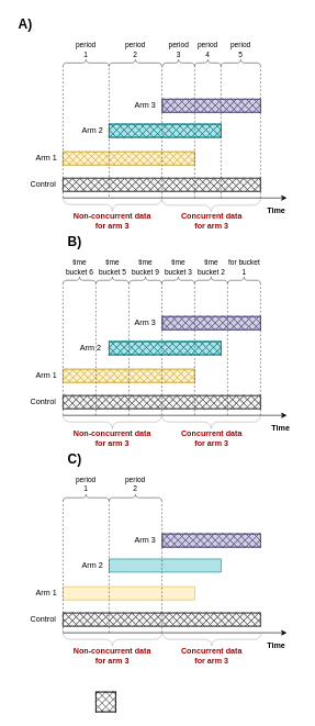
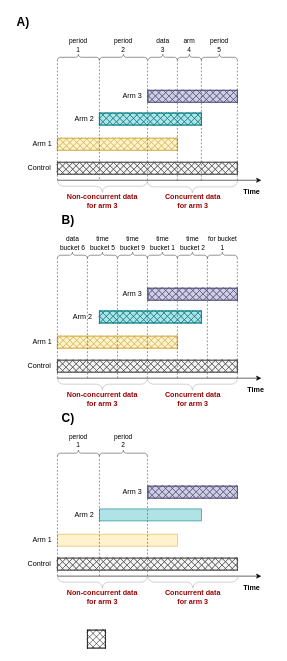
- <mxCell id="21" value="period&lt;br&gt;3" style="text;html=1;strokeColor=none;fillColor=none;align=center;verticalAlign=middle;whiteSpace=wrap;rounded=0;fontColor=#000000;fontSize=11;" parent="1" vertex="1"><mxGeometry x="240.63" y="60" width="60" height="30" as="geometry" /></mxCell>
+ <mxCell id="21" value="data&lt;br&gt;3" style="text;html=1;strokeColor=none;fillColor=none;align=center;verticalAlign=middle;whiteSpace=wrap;rounded=0;fontColor=#000000;fontSize=11;" parent="1" vertex="1"><mxGeometry x="240.63" y="60" width="60" height="30" as="geometry" /></mxCell>
- <mxCell id="22" value="period&lt;br&gt;4" style="text;html=1;strokeColor=none;fillColor=none;align=center;verticalAlign=middle;whiteSpace=wrap;rounded=0;fontColor=#000000;fontSize=11;" parent="1" vertex="1"><mxGeometry x="285" y="60" width="60" height="30" as="geometry" /></mxCell>
+ <mxCell id="22" value="arm&lt;br&gt;4" style="text;html=1;strokeColor=none;fillColor=none;align=center;verticalAlign=middle;whiteSpace=wrap;rounded=0;fontColor=#000000;fontSize=11;" parent="1" vertex="1"><mxGeometry x="285" y="60" width="60" height="30" as="geometry" /></mxCell>
- <mxCell id="58" value="time bucket 6" style="text;html=1;strokeColor=none;fillColor=none;align=center;verticalAlign=middle;whiteSpace=wrap;rounded=0;fontColor=#000000;fontSize=11;" parent="1" vertex="1"><mxGeometry x="92.5" y="390" width="55" height="30" as="geometry" /></mxCell>
+ <mxCell id="58" value="data bucket 6" style="text;html=1;strokeColor=none;fillColor=none;align=center;verticalAlign=middle;whiteSpace=wrap;rounded=0;fontColor=#000000;fontSize=11;" parent="1" vertex="1"><mxGeometry x="92.5" y="390" width="55" height="30" as="geometry" /></mxCell>
- <mxCell id="55" value="time bucket 3" style="text;html=1;strokeColor=none;fillColor=none;align=center;verticalAlign=middle;whiteSpace=wrap;rounded=0;fontColor=#000000;fontSize=11;" parent="1" vertex="1"><mxGeometry x="242.5" y="390" width="55" height="30" as="geometry" /></mxCell>
+ <mxCell id="55" value="time bucket 1" style="text;html=1;strokeColor=none;fillColor=none;align=center;verticalAlign=middle;whiteSpace=wrap;rounded=0;fontColor=#000000;fontSize=11;" parent="1" vertex="1"><mxGeometry x="242.5" y="390" width="55" height="30" as="geometry" /></mxCell>
